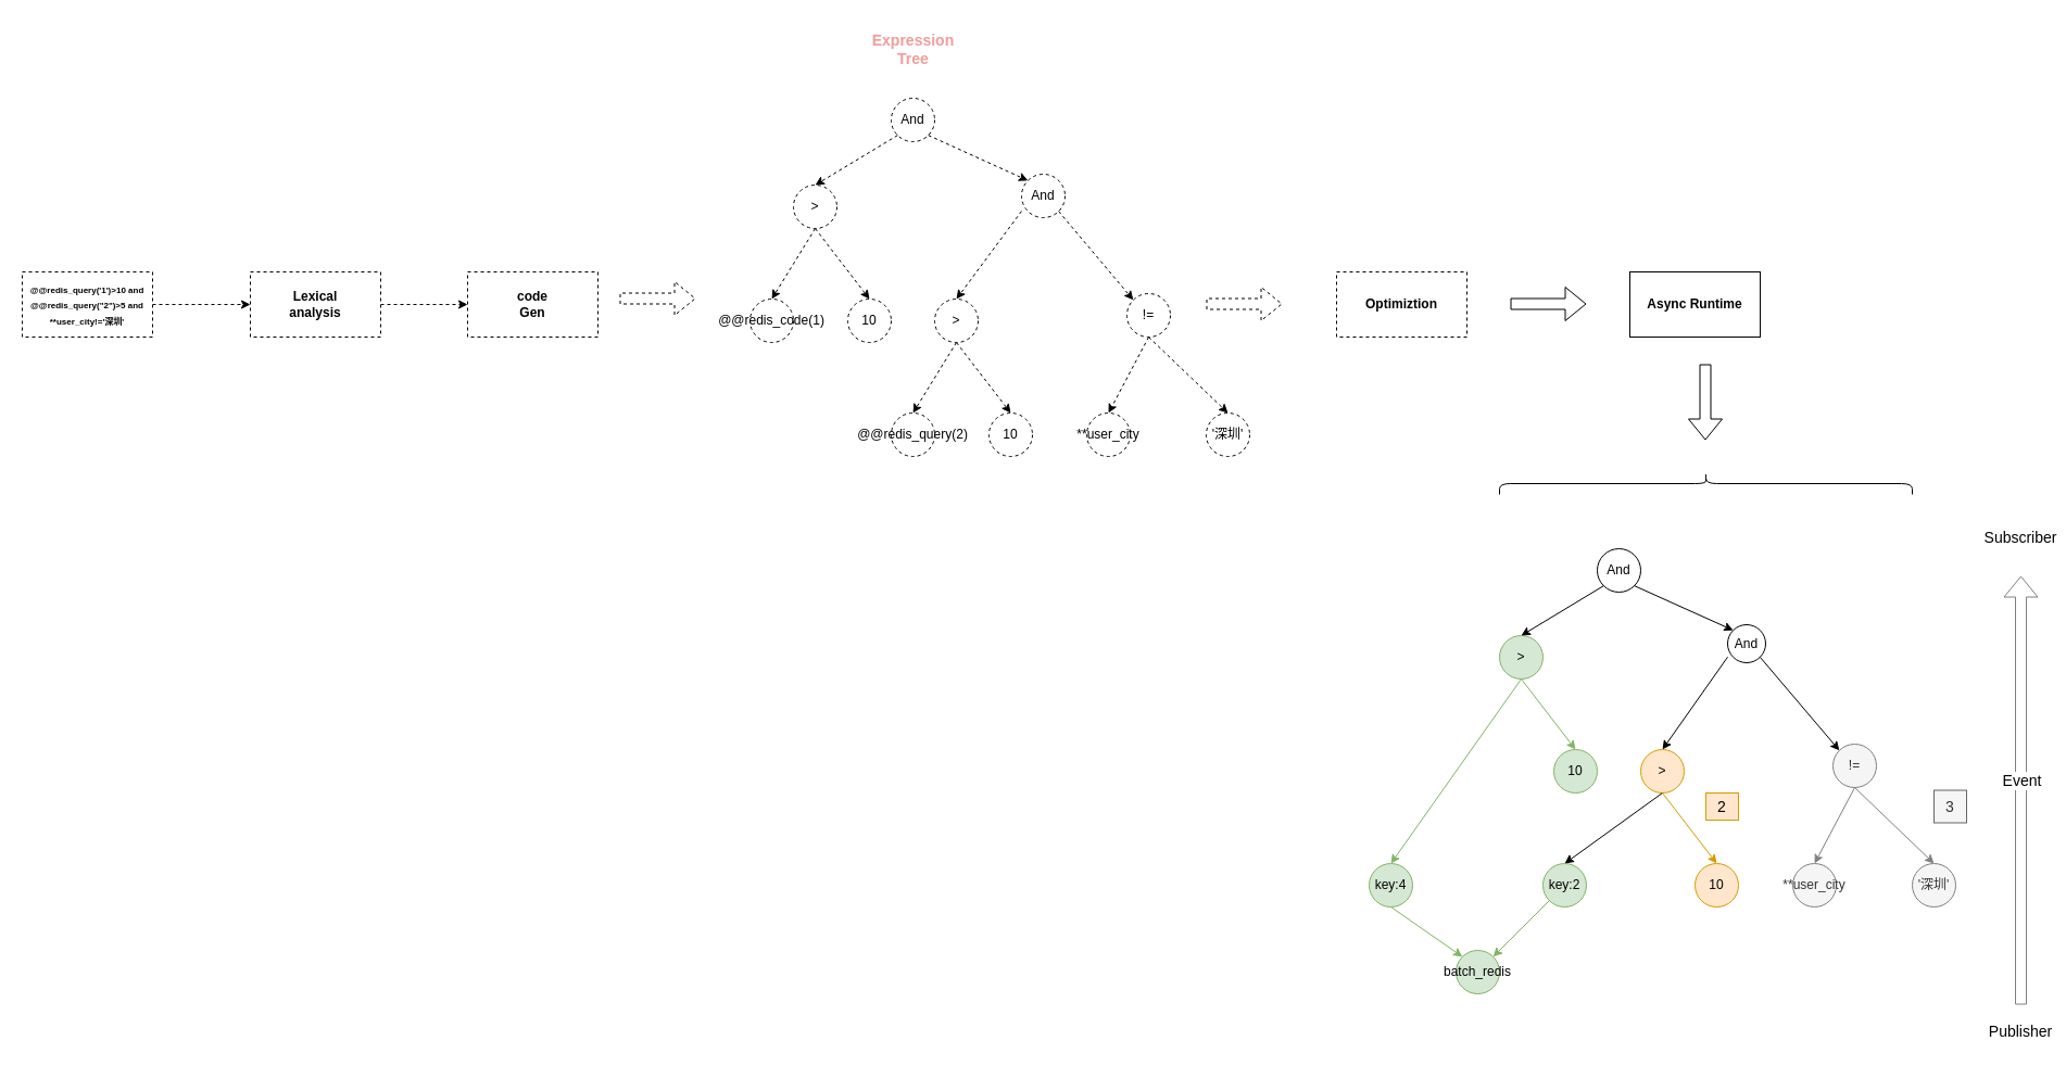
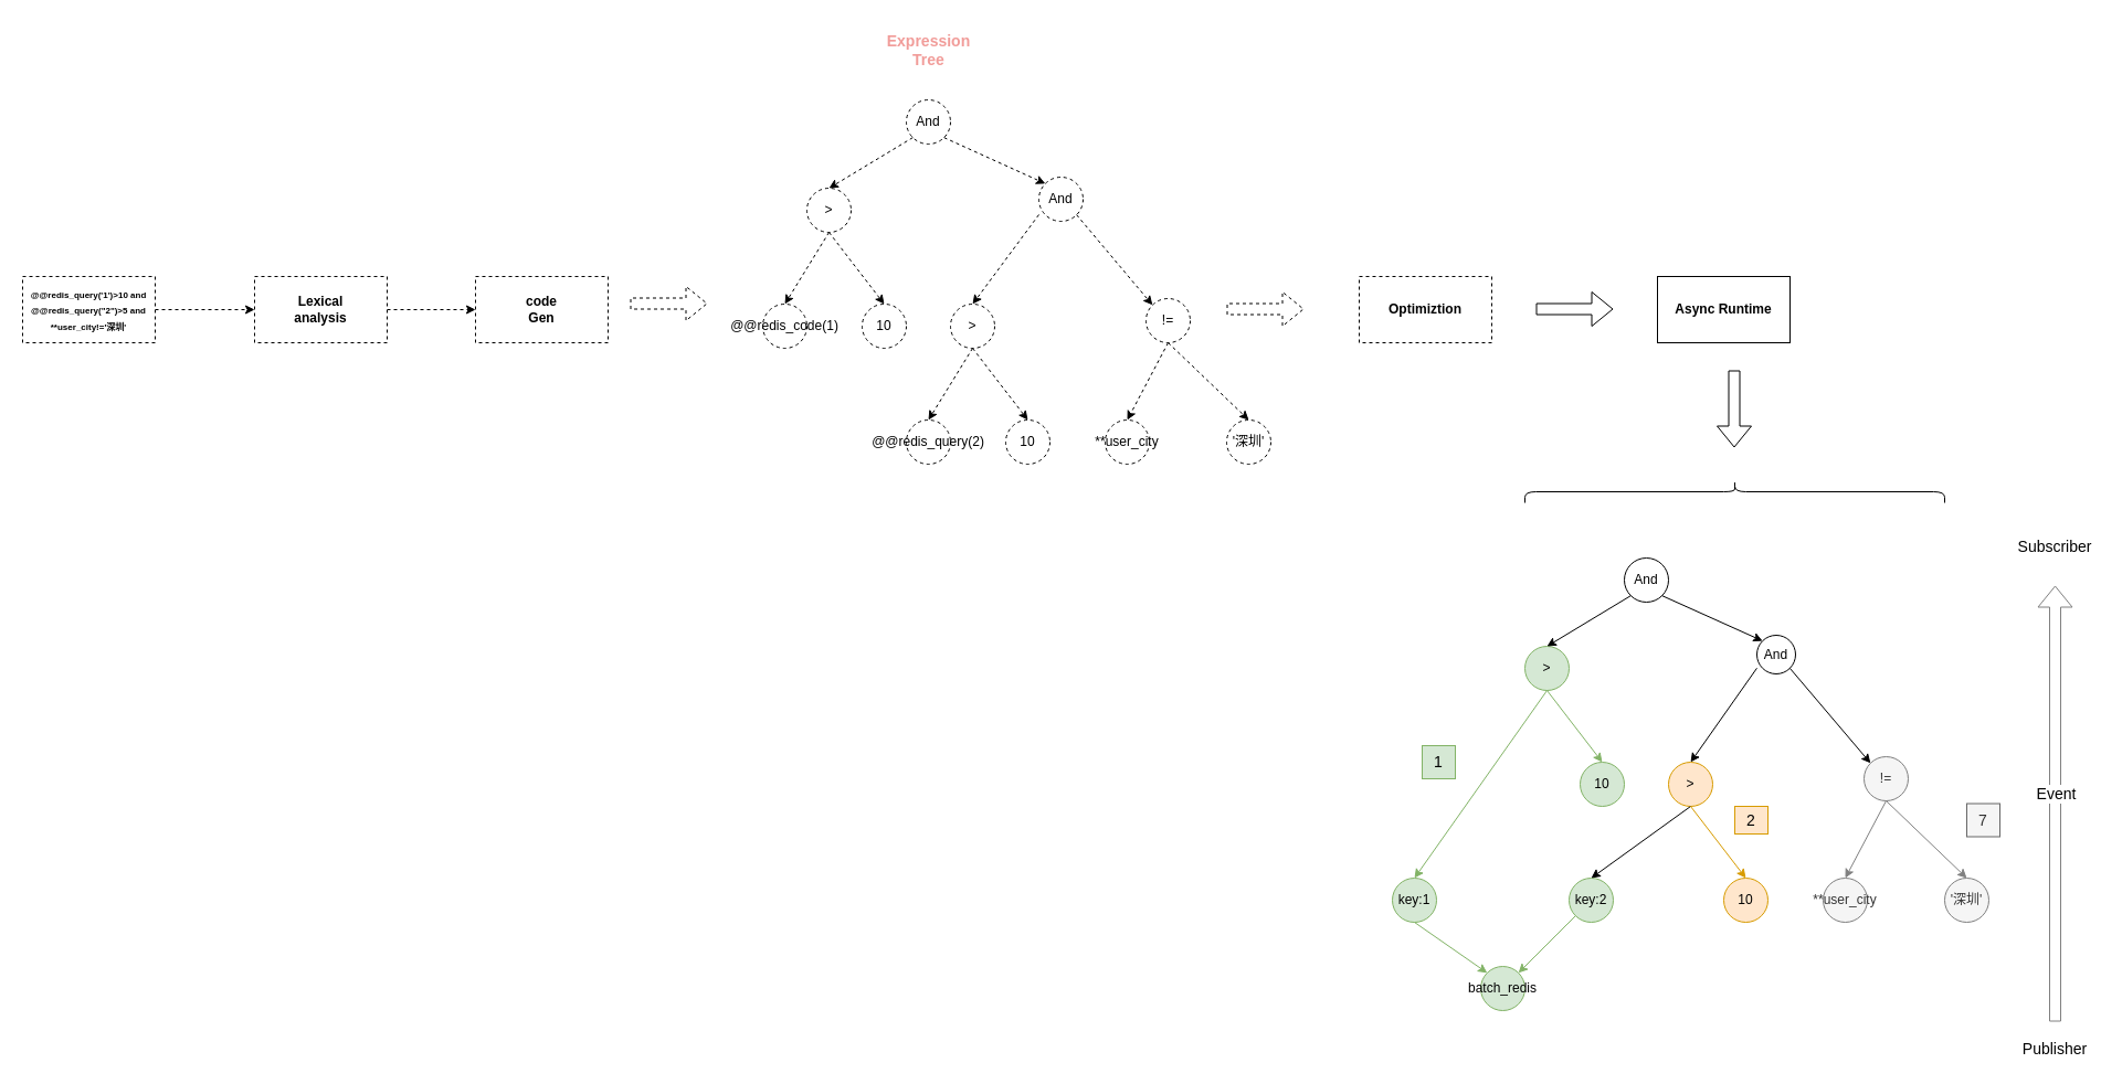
+ <mxCell id="60" value="1" style="rounded=0;whiteSpace=wrap;html=1;strokeColor=#82b366;fillColor=#d5e8d4;fontSize=14;" vertex="1" parent="1"><mxGeometry x="1287" y="675" width="30" height="30" as="geometry" /></mxCell>
- <mxCell id="62" value="3" style="rounded=0;whiteSpace=wrap;html=1;strokeColor=#666666;fillColor=#f5f5f5;fontSize=14;fontColor=#333333;" vertex="1" parent="1"><mxGeometry x="1780" y="727.5" width="30" height="30" as="geometry" /></mxCell>
+ <mxCell id="62" value="7" style="rounded=0;whiteSpace=wrap;html=1;strokeColor=#666666;fillColor=#f5f5f5;fontSize=14;fontColor=#333333;" vertex="1" parent="1"><mxGeometry x="1780" y="727.5" width="30" height="30" as="geometry" /></mxCell>
- <mxCell id="51" value="key:4" style="ellipse;whiteSpace=wrap;html=1;aspect=fixed;fillColor=#d5e8d4;strokeColor=#82b366;" vertex="1" parent="1"><mxGeometry x="1260" y="795" width="40" height="40" as="geometry" /></mxCell>
+ <mxCell id="51" value="key:1" style="ellipse;whiteSpace=wrap;html=1;aspect=fixed;fillColor=#d5e8d4;strokeColor=#82b366;" vertex="1" parent="1"><mxGeometry x="1260" y="795" width="40" height="40" as="geometry" /></mxCell>
